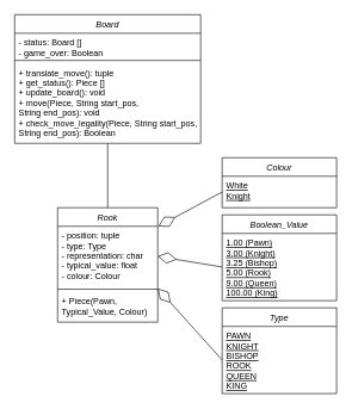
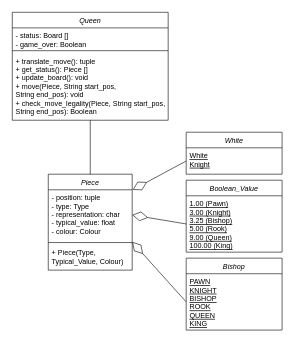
- <mxCell id="4" value="Board" style="swimlane;fontStyle=2;align=center;verticalAlign=top;childLayout=stackLayout;horizontal=1;startSize=26;horizontalStack=0;resizeParent=1;resizeLast=0;collapsible=1;marginBottom=0;rounded=0;shadow=0;strokeWidth=1;" vertex="1" parent="1"><mxGeometry x="20" y="20" width="260" height="180" as="geometry"><mxRectangle x="230" y="140" width="160" height="26" as="alternateBounds" /></mxGeometry></mxCell>
+ <mxCell id="4" value="Queen" style="swimlane;fontStyle=2;align=center;verticalAlign=top;childLayout=stackLayout;horizontal=1;startSize=26;horizontalStack=0;resizeParent=1;resizeLast=0;collapsible=1;marginBottom=0;rounded=0;shadow=0;strokeWidth=1;" vertex="1" parent="1"><mxGeometry x="20" y="20" width="260" height="180" as="geometry"><mxRectangle x="230" y="140" width="160" height="26" as="alternateBounds" /></mxGeometry></mxCell>
- <mxCell id="8" value="Colour" style="swimlane;fontStyle=2;align=center;verticalAlign=top;childLayout=stackLayout;horizontal=1;startSize=26;horizontalStack=0;resizeParent=1;resizeLast=0;collapsible=1;marginBottom=0;rounded=0;shadow=0;strokeWidth=1;" vertex="1" parent="1"><mxGeometry x="310" y="220" width="160" height="70" as="geometry"><mxRectangle x="230" y="140" width="160" height="26" as="alternateBounds" /></mxGeometry></mxCell>
+ <mxCell id="8" value="White" style="swimlane;fontStyle=2;align=center;verticalAlign=top;childLayout=stackLayout;horizontal=1;startSize=26;horizontalStack=0;resizeParent=1;resizeLast=0;collapsible=1;marginBottom=0;rounded=0;shadow=0;strokeWidth=1;" vertex="1" parent="1"><mxGeometry x="310" y="220" width="160" height="70" as="geometry"><mxRectangle x="230" y="140" width="160" height="26" as="alternateBounds" /></mxGeometry></mxCell>
- <mxCell id="12" value="Rook" style="swimlane;fontStyle=2;align=center;verticalAlign=top;childLayout=stackLayout;horizontal=1;startSize=26;horizontalStack=0;resizeParent=1;resizeLast=0;collapsible=1;marginBottom=0;rounded=0;shadow=0;strokeWidth=1;" vertex="1" parent="1"><mxGeometry x="80" y="290" width="140" height="160" as="geometry"><mxRectangle x="230" y="140" width="160" height="26" as="alternateBounds" /></mxGeometry></mxCell>
+ <mxCell id="12" value="Piece" style="swimlane;fontStyle=2;align=center;verticalAlign=top;childLayout=stackLayout;horizontal=1;startSize=26;horizontalStack=0;resizeParent=1;resizeLast=0;collapsible=1;marginBottom=0;rounded=0;shadow=0;strokeWidth=1;" vertex="1" parent="1"><mxGeometry x="80" y="290" width="140" height="160" as="geometry"><mxRectangle x="230" y="140" width="160" height="26" as="alternateBounds" /></mxGeometry></mxCell>
- <mxCell id="15" value="+ Piece(Pawn,&#10;Typical_Value, Colour)" style="text;align=left;verticalAlign=top;spacingLeft=4;spacingRight=4;overflow=hidden;rotatable=0;points=[[0,0.5],[1,0.5]];portConstraint=eastwest;" vertex="1" parent="12"><mxGeometry y="118" width="140" height="42" as="geometry" /></mxCell>
+ <mxCell id="15" value="+ Piece(Type,&#10;Typical_Value, Colour)" style="text;align=left;verticalAlign=top;spacingLeft=4;spacingRight=4;overflow=hidden;rotatable=0;points=[[0,0.5],[1,0.5]];portConstraint=eastwest;" vertex="1" parent="12"><mxGeometry y="118" width="140" height="42" as="geometry" /></mxCell>
- <mxCell id="2" value="Type" style="swimlane;fontStyle=2;align=center;verticalAlign=top;childLayout=stackLayout;horizontal=1;startSize=26;horizontalStack=0;resizeParent=1;resizeLast=0;collapsible=1;marginBottom=0;rounded=0;shadow=0;strokeWidth=1;" vertex="1" parent="1"><mxGeometry x="310" y="430" width="160" height="120" as="geometry"><mxRectangle x="230" y="140" width="160" height="26" as="alternateBounds" /></mxGeometry></mxCell>
+ <mxCell id="2" value="Bishop" style="swimlane;fontStyle=2;align=center;verticalAlign=top;childLayout=stackLayout;horizontal=1;startSize=26;horizontalStack=0;resizeParent=1;resizeLast=0;collapsible=1;marginBottom=0;rounded=0;shadow=0;strokeWidth=1;" vertex="1" parent="1"><mxGeometry x="310" y="430" width="160" height="120" as="geometry"><mxRectangle x="230" y="140" width="160" height="26" as="alternateBounds" /></mxGeometry></mxCell>
